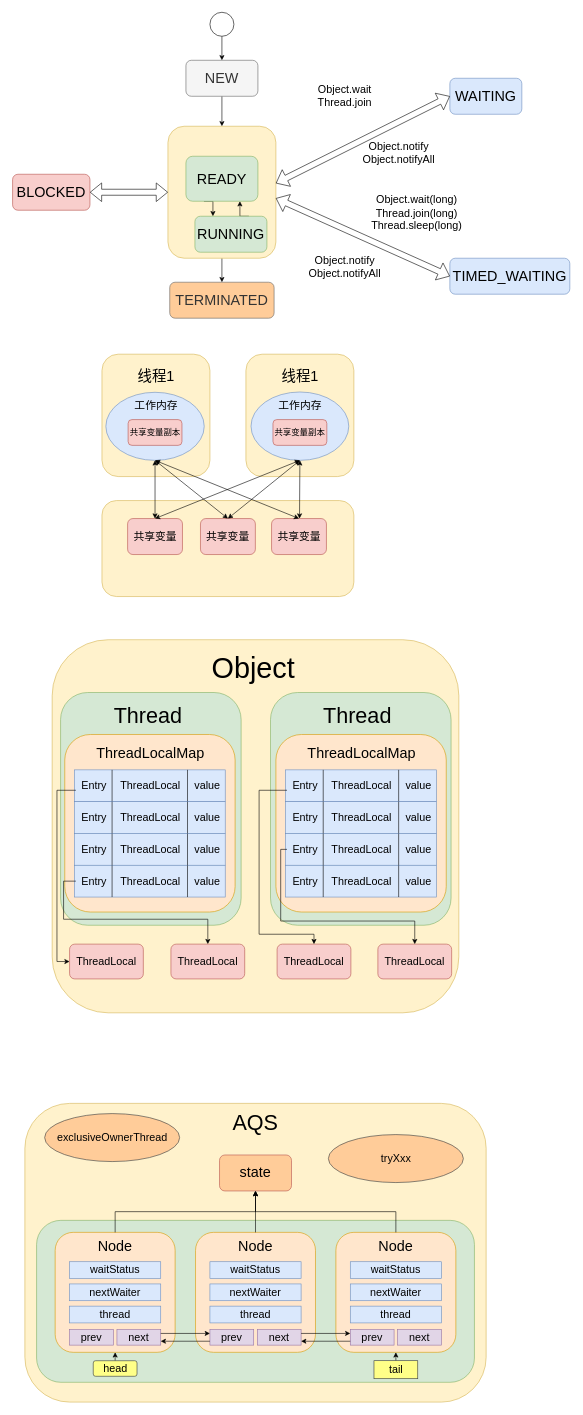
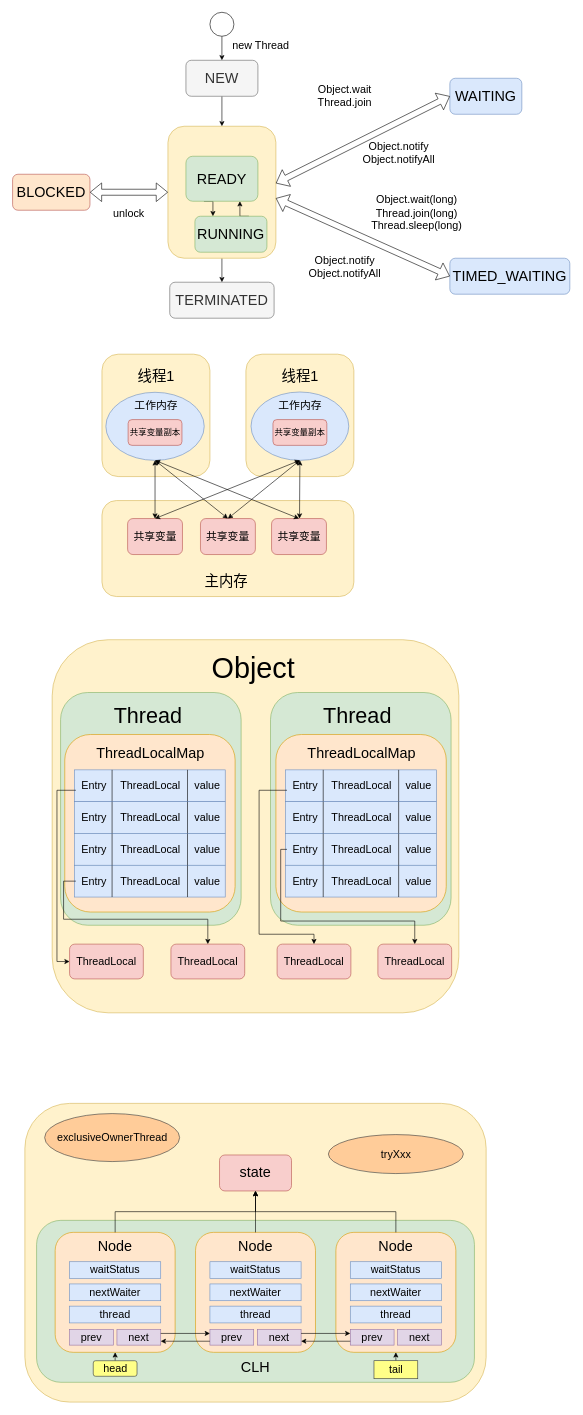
+ <mxCell id="19" value="&lt;font style=&quot;font-size: 18px;&quot;&gt;new Thread&lt;/font&gt;" style="text;html=1;align=center;verticalAlign=middle;whiteSpace=wrap;rounded=0;" vertex="1" parent="4"><mxGeometry x="349" y="40" width="130" height="30" as="geometry" /></mxCell>
- <mxCell id="14" value="&lt;font style=&quot;font-size: 24px;&quot;&gt;BLOCKED&lt;/font&gt;" style="rounded=1;whiteSpace=wrap;html=1;fillColor=#f8cecc;strokeColor=#b85450;" vertex="1" parent="4"><mxGeometry y="270" width="129" height="60" as="geometry" /></mxCell>
+ <mxCell id="14" value="&lt;font style=&quot;font-size: 24px;&quot;&gt;BLOCKED&lt;/font&gt;" style="rounded=1;whiteSpace=wrap;html=1;fillColor=#ffe6cc;strokeColor=#b85450;" vertex="1" parent="4"><mxGeometry y="270" width="129" height="60" as="geometry" /></mxCell>
+ <mxCell id="27" value="&lt;span style=&quot;font-size: 18px;&quot;&gt;unlock&lt;/span&gt;" style="text;html=1;align=center;verticalAlign=middle;whiteSpace=wrap;rounded=0;" vertex="1" parent="4"><mxGeometry x="129" y="320" width="130" height="30" as="geometry" /></mxCell>
- <mxCell id="12" value="&lt;span style=&quot;font-size: 24px;&quot;&gt;TERMINATED&lt;/span&gt;" style="rounded=1;whiteSpace=wrap;html=1;fillColor=#ffcc99;strokeColor=#666666;fontColor=#333333;" vertex="1" parent="4"><mxGeometry x="262" y="450" width="174" height="60" as="geometry" /></mxCell>
+ <mxCell id="12" value="&lt;span style=&quot;font-size: 24px;&quot;&gt;TERMINATED&lt;/span&gt;" style="rounded=1;whiteSpace=wrap;html=1;fillColor=#f5f5f5;strokeColor=#666666;fontColor=#333333;" vertex="1" parent="4"><mxGeometry x="262" y="450" width="174" height="60" as="geometry" /></mxCell>
+ <mxCell id="36" value="&lt;font style=&quot;font-size: 24px;&quot;&gt;主内存&lt;/font&gt;" style="text;html=1;align=center;verticalAlign=middle;whiteSpace=wrap;rounded=0;" vertex="1" parent="28"><mxGeometry x="145.5" y="364" width="123" height="30" as="geometry" /></mxCell>
- <mxCell id="176" value="&lt;font style=&quot;font-size: 36px;&quot;&gt;AQS&lt;/font&gt;" style="text;html=1;align=center;verticalAlign=middle;whiteSpace=wrap;rounded=0;fontFamily=Helvetica;fontSize=12;fontColor=default;" vertex="1" parent="1"><mxGeometry x="395" y="1856" width="60" height="30" as="geometry" /></mxCell>
- <mxCell id="178" value="&lt;h3&gt;&lt;span style=&quot;font-weight: normal;&quot;&gt;&lt;font style=&quot;font-size: 18px;&quot;&gt;tryXxx&lt;/font&gt;&lt;/span&gt;&lt;/h3&gt;&lt;p&gt;&lt;/p&gt;" style="ellipse;whiteSpace=wrap;html=1;rounded=1;strokeColor=#36393d;align=center;verticalAlign=middle;fontFamily=Helvetica;fontSize=12;fillColor=#ffcc99;" vertex="1" parent="1"><mxGeometry x="546.5" y="1891" width="225" height="80" as="geometry" /></mxCell>
+ <mxCell id="178" value="&lt;h3&gt;&lt;span style=&quot;font-weight: normal;&quot;&gt;&lt;font style=&quot;font-size: 18px;&quot;&gt;tryXxx&lt;/font&gt;&lt;/span&gt;&lt;/h3&gt;&lt;p&gt;&lt;/p&gt;" style="ellipse;whiteSpace=wrap;html=1;rounded=1;strokeColor=#36393d;align=center;verticalAlign=middle;fontFamily=Helvetica;fontSize=12;fillColor=#ffcc99;" vertex="1" parent="1"><mxGeometry x="546.5" y="1891" width="225" height="65" as="geometry" /></mxCell>
- <mxCell id="163" value="&lt;font style=&quot;font-size: 24px;&quot;&gt;state&lt;/font&gt;" style="rounded=1;whiteSpace=wrap;html=1;strokeColor=#b85450;align=center;verticalAlign=middle;fontFamily=Helvetica;fontSize=12;fillColor=#ffcc99;" vertex="1" parent="1"><mxGeometry x="365" y="1925" width="120" height="60" as="geometry" /></mxCell>
+ <mxCell id="163" value="&lt;font style=&quot;font-size: 24px;&quot;&gt;state&lt;/font&gt;" style="rounded=1;whiteSpace=wrap;html=1;strokeColor=#b85450;align=center;verticalAlign=middle;fontFamily=Helvetica;fontSize=12;fillColor=#f8cecc;" vertex="1" parent="1"><mxGeometry x="365" y="1925" width="120" height="60" as="geometry" /></mxCell>
+ <mxCell id="164" value="&lt;font style=&quot;font-size: 24px;&quot;&gt;CLH&lt;/font&gt;" style="text;html=1;align=center;verticalAlign=middle;whiteSpace=wrap;rounded=0;fontFamily=Helvetica;fontSize=12;fontColor=default;" vertex="1" parent="1"><mxGeometry x="395" y="2264" width="60" height="30" as="geometry" /></mxCell>
